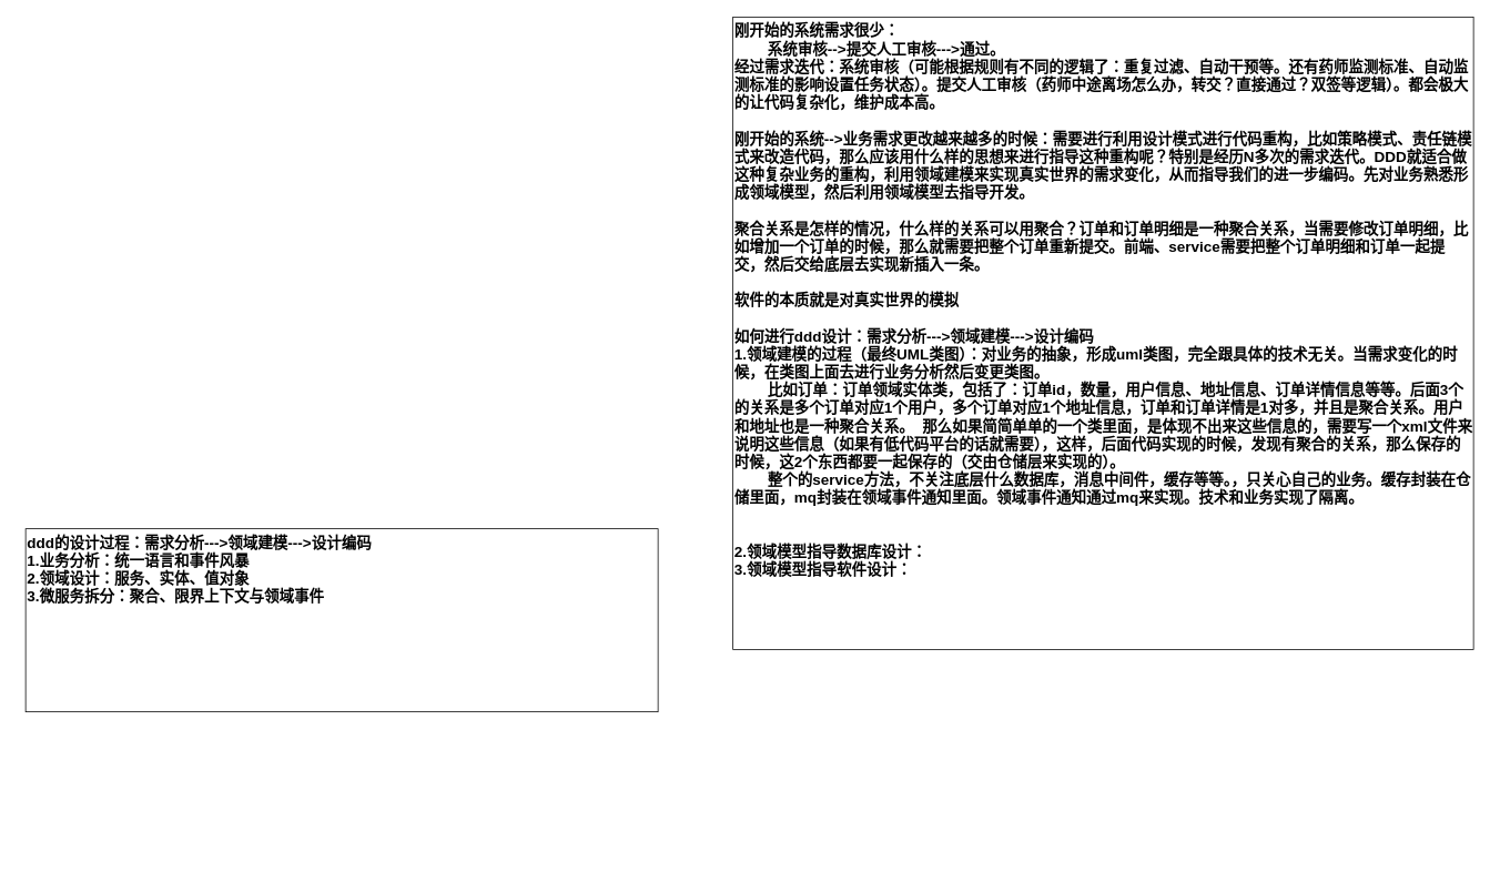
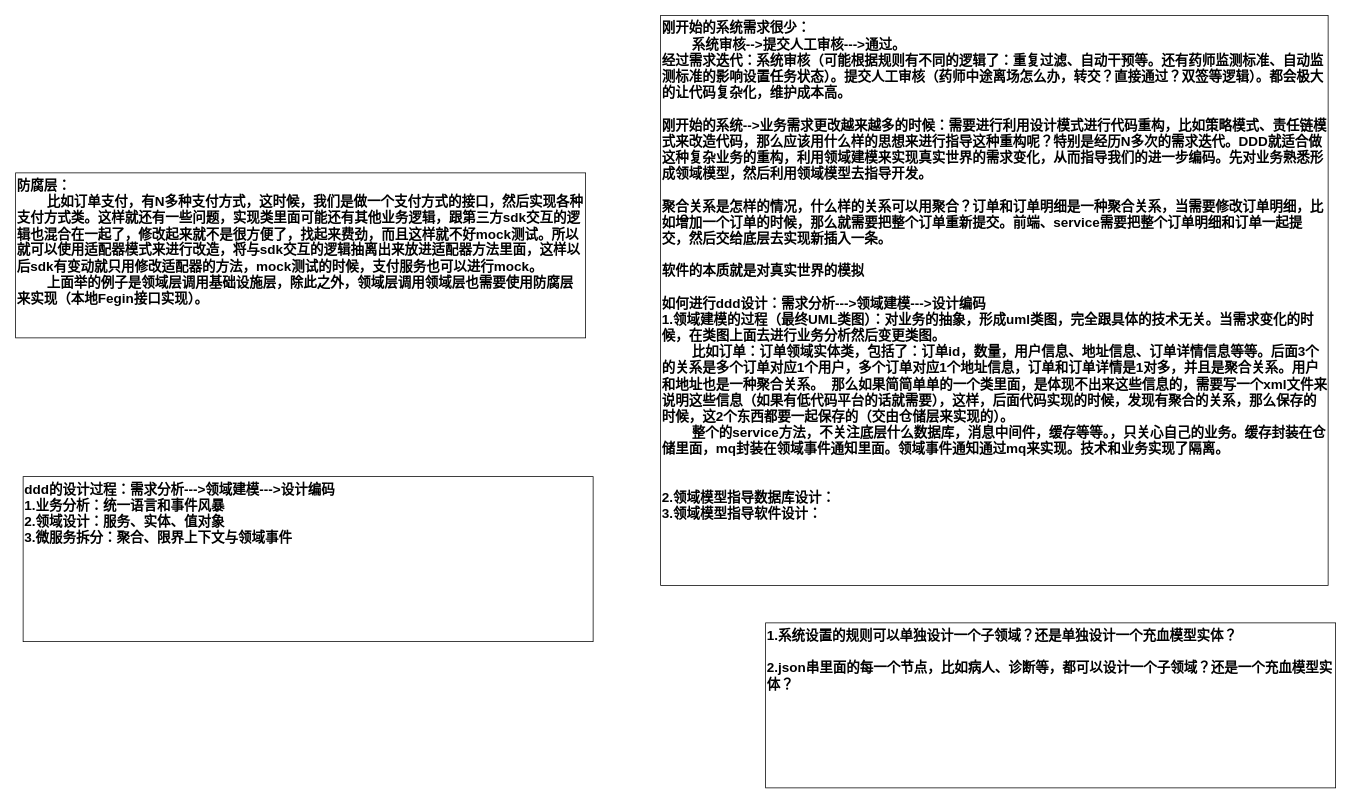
+ <mxCell id="5" value="防腐层：&lt;div&gt;&lt;span style=&quot;white-space: pre;&quot;&gt;&#09;&lt;/span&gt;比如订单支付，有N多种支付方式，这时候，我们是做一个支付方式的接口，然后实现各种支付方式类。这样就还有一些问题，实现类里面可能还有其他业务逻辑，跟第三方sdk交互的逻辑也混合在一起了，修改起来就不是很方便了，找起来费劲，而且这样就不好mock测试。所以就可以使用适配器模式来进行改造，将与sdk交互的逻辑抽离出来放进适配器方法里面，这样以后sdk有变动就只用修改适配器的方法，mock测试的时候，支付服务也可以进行mock。&lt;br&gt;&lt;/div&gt;&lt;div&gt;&lt;span style=&quot;white-space: pre;&quot;&gt;&#09;&lt;/span&gt;上面举的例子是领域层调用基础设施层，除此之外，领域层调用领域层也需要使用防腐层来实现（本地Fegin接口实现）。&lt;br&gt;&lt;/div&gt;" style="rounded=0;whiteSpace=wrap;html=1;fontStyle=1;fontSize=18;verticalAlign=top;align=left;" vertex="1" parent="1"><mxGeometry x="20" y="230" width="760" height="220" as="geometry" /></mxCell>
+ <mxCell id="2" value="1.系统设置的规则可以单独设计一个子领域？还是单独设计一个充血模型实体？&lt;div&gt;&lt;br&gt;&lt;/div&gt;&lt;div&gt;2.json串里面的每一个节点，比如病人、诊断等，都可以设计一个子领域？还是一个充血模型实体？&lt;/div&gt;" style="rounded=0;whiteSpace=wrap;html=1;fontStyle=1;fontSize=18;verticalAlign=top;align=left;" parent="1" vertex="1"><mxGeometry x="1020" y="830" width="760" height="220" as="geometry" /></mxCell>
